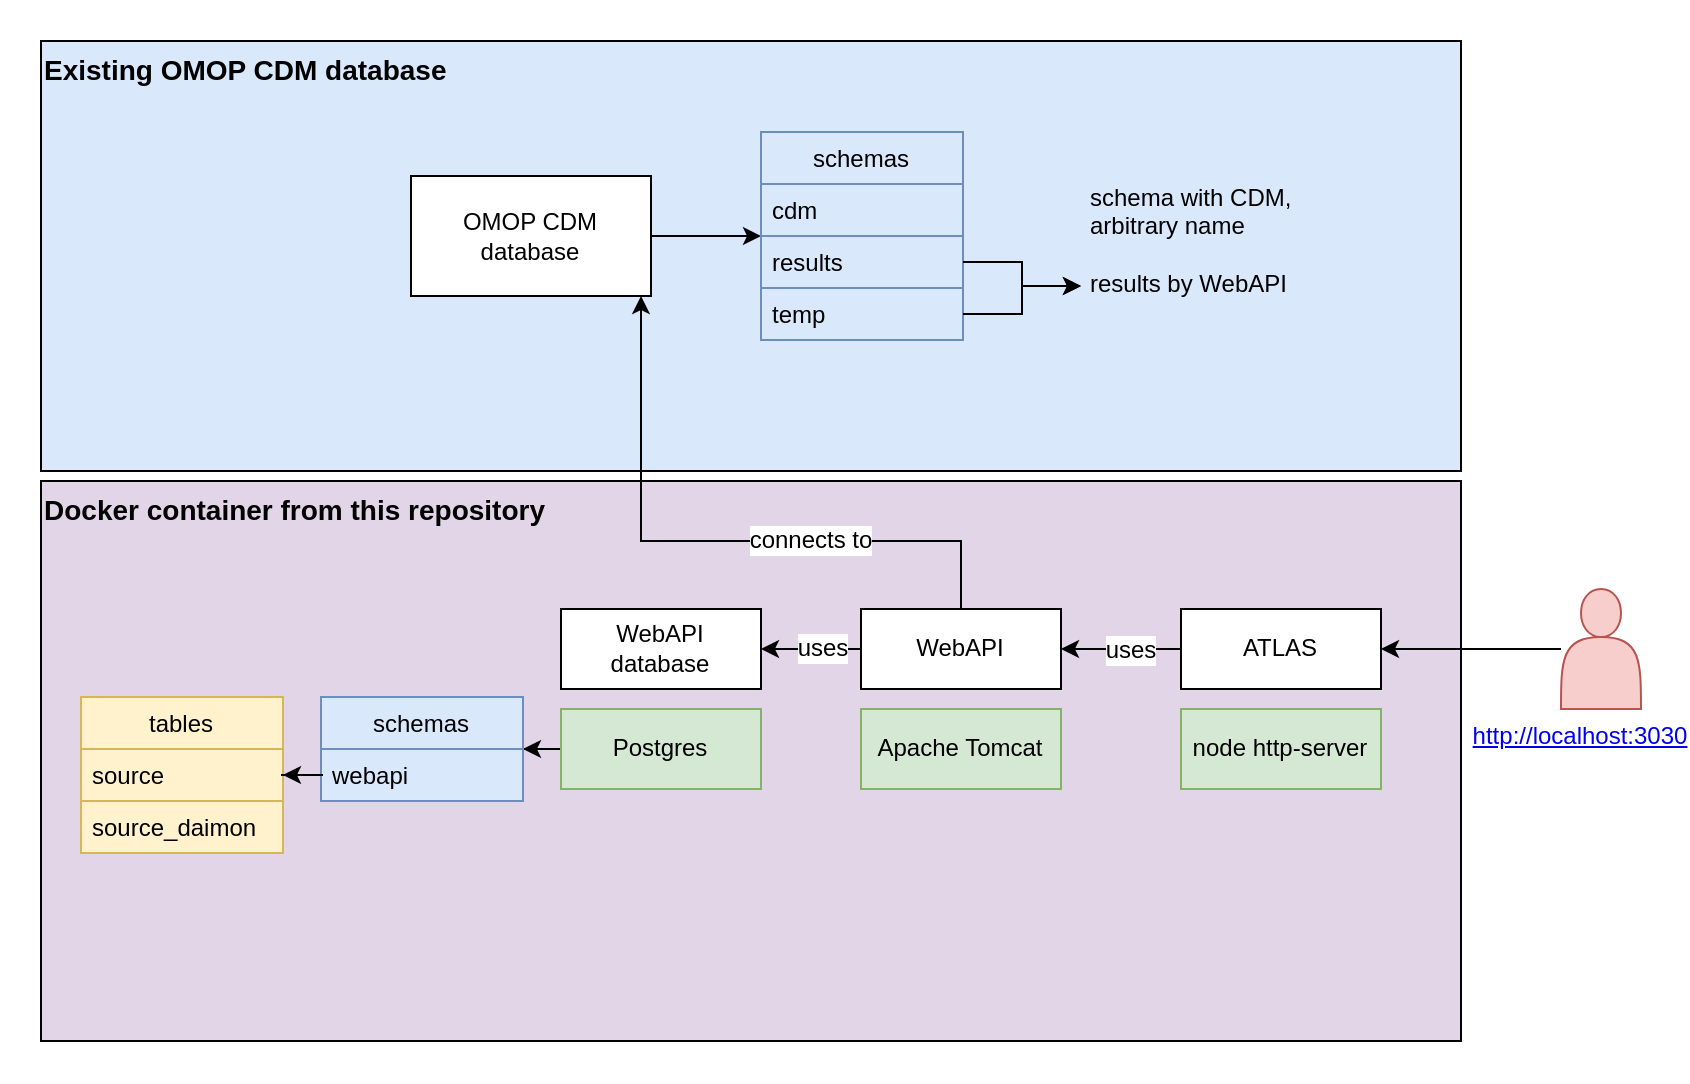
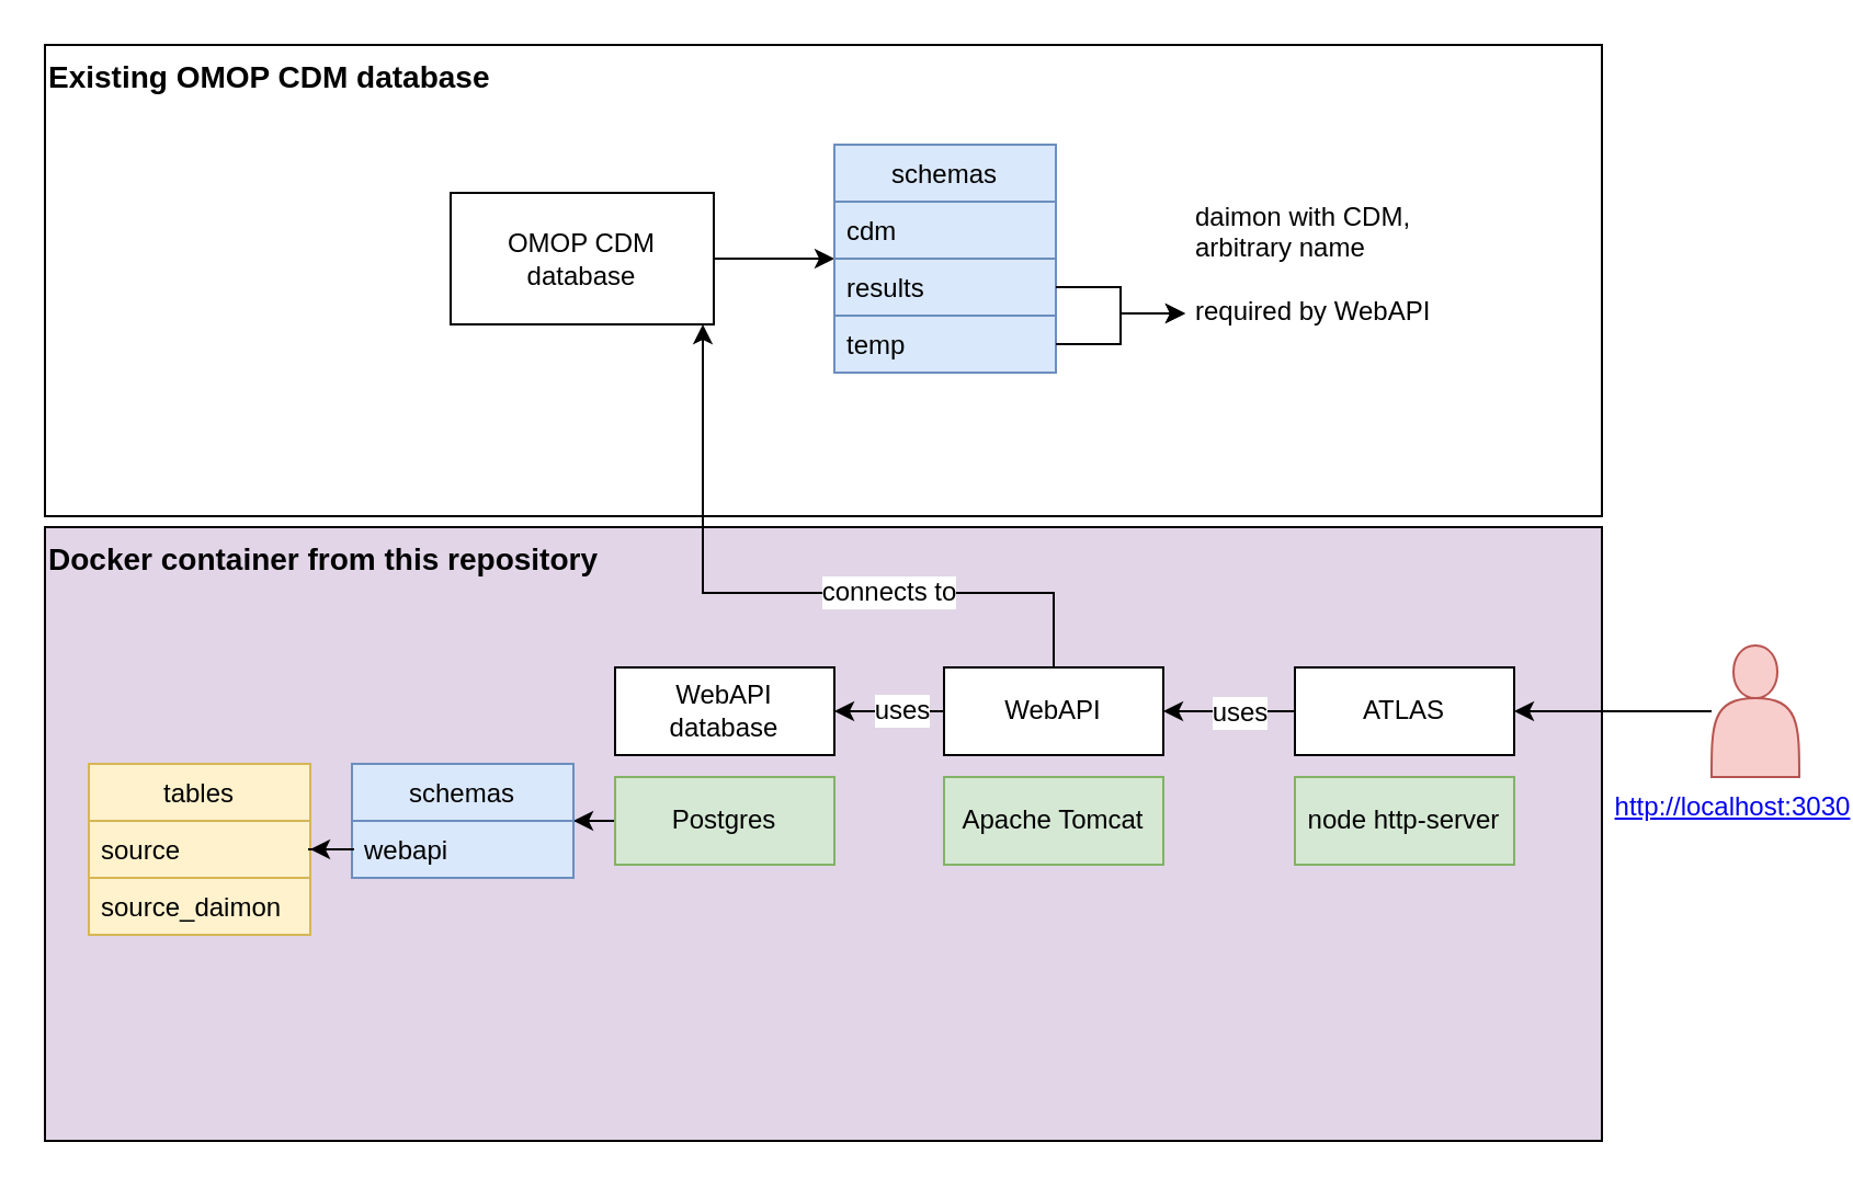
- <mxCell id="20" value="&lt;p style=&quot;font-size: 12px;&quot;&gt;&lt;span style=&quot;font-size: 12px;&quot;&gt;schema with CDM, arbitrary name&lt;/span&gt;&lt;/p&gt;" style="text;html=1;strokeColor=none;fillColor=none;spacing=5;spacingTop=-20;whiteSpace=wrap;overflow=hidden;rounded=0;fontSize=12;align=left;verticalAlign=top;horizontal=1;" vertex="1" parent="1"><mxGeometry x="540" y="89.5" width="130" height="30" as="geometry" /></mxCell>
+ <mxCell id="20" value="&lt;p style=&quot;font-size: 12px;&quot;&gt;&lt;span style=&quot;font-size: 12px;&quot;&gt;daimon with CDM, arbitrary name&lt;/span&gt;&lt;/p&gt;" style="text;html=1;strokeColor=none;fillColor=none;spacing=5;spacingTop=-20;whiteSpace=wrap;overflow=hidden;rounded=0;fontSize=12;align=left;verticalAlign=top;horizontal=1;" vertex="1" parent="1"><mxGeometry x="540" y="89.5" width="130" height="30" as="geometry" /></mxCell>
- <mxCell id="2" value="&lt;span style=&quot;font-size: 14px;&quot;&gt;&lt;b&gt;Existing OMOP CDM database&lt;/b&gt;&lt;/span&gt;" style="rounded=0;whiteSpace=wrap;html=1;fontSize=12;align=left;verticalAlign=top;fillColor=#dae8fc;" vertex="1" parent="1"><mxGeometry x="20" y="20" width="710" height="215" as="geometry" /></mxCell>
+ <mxCell id="2" value="&lt;span style=&quot;font-size: 14px;&quot;&gt;&lt;b&gt;Existing OMOP CDM database&lt;/b&gt;&lt;/span&gt;" style="rounded=0;whiteSpace=wrap;html=1;fontSize=12;align=left;verticalAlign=top;" vertex="1" parent="1"><mxGeometry x="20" y="20" width="710" height="215" as="geometry" /></mxCell>
- <mxCell id="19" value="&lt;p style=&quot;font-size: 12px;&quot;&gt;&lt;font style=&quot;font-size: 12px; font-weight: normal;&quot;&gt;results by WebAPI&lt;/font&gt;&lt;/p&gt;" style="text;html=1;strokeColor=none;fillColor=none;spacing=5;spacingTop=-20;whiteSpace=wrap;overflow=hidden;rounded=0;fontSize=12;align=left;verticalAlign=top;horizontal=1;" vertex="1" parent="1"><mxGeometry x="540" y="132.5" width="120" height="20" as="geometry" /></mxCell>
+ <mxCell id="19" value="&lt;p style=&quot;font-size: 12px;&quot;&gt;&lt;font style=&quot;font-size: 12px; font-weight: normal;&quot;&gt;required by WebAPI&lt;/font&gt;&lt;/p&gt;" style="text;html=1;strokeColor=none;fillColor=none;spacing=5;spacingTop=-20;whiteSpace=wrap;overflow=hidden;rounded=0;fontSize=12;align=left;verticalAlign=top;horizontal=1;" vertex="1" parent="1"><mxGeometry x="540" y="132.5" width="120" height="20" as="geometry" /></mxCell>
